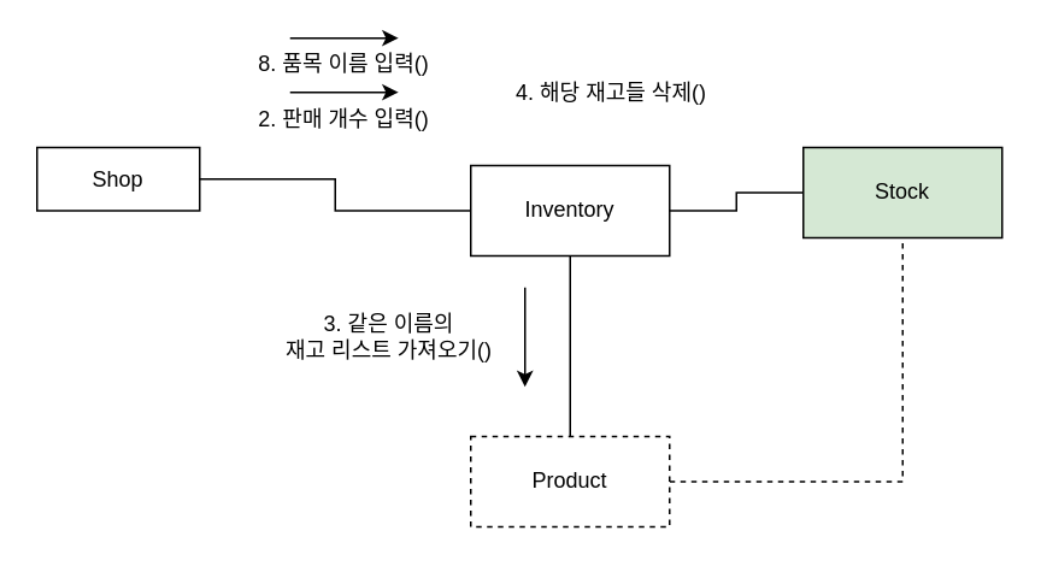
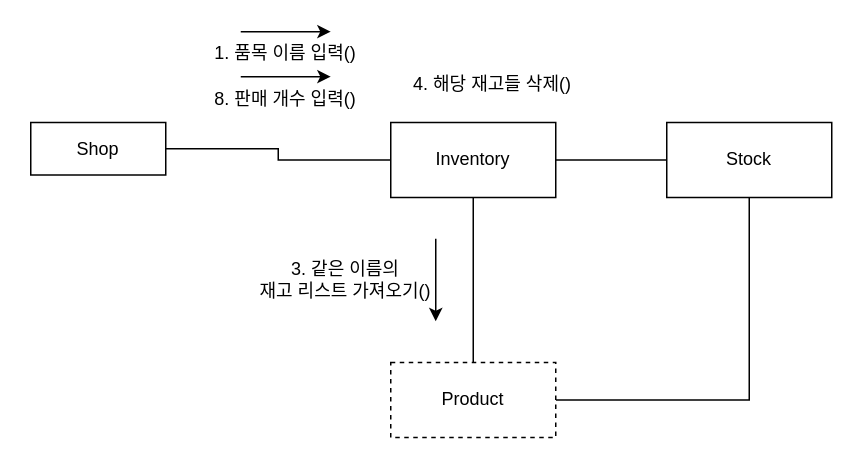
- <mxCell id="10" value="8. 품목 이름 입력()" style="text;html=1;strokeColor=none;fillColor=none;align=center;verticalAlign=middle;whiteSpace=wrap;rounded=0;" parent="1" vertex="1"><mxGeometry x="130" y="20.43" width="120" height="30" as="geometry" /></mxCell>
+ <mxCell id="10" value="1. 품목 이름 입력()" style="text;html=1;strokeColor=none;fillColor=none;align=center;verticalAlign=middle;whiteSpace=wrap;rounded=0;" parent="1" vertex="1"><mxGeometry x="130" y="20.43" width="120" height="30" as="geometry" /></mxCell>
- <mxCell id="16" value="4. 해당 재고들 삭제()" style="text;html=1;strokeColor=none;fillColor=none;align=center;verticalAlign=middle;whiteSpace=wrap;rounded=0;" parent="1" vertex="1"><mxGeometry x="270" y="36" width="136" height="30" as="geometry" /></mxCell>
+ <mxCell id="16" value="4. 해당 재고들 삭제()" style="text;html=1;strokeColor=none;fillColor=none;align=center;verticalAlign=middle;whiteSpace=wrap;rounded=0;" parent="1" vertex="1"><mxGeometry x="260" y="41" width="136" height="30" as="geometry" /></mxCell>
- <mxCell id="14" value="2. 판매 개수 입력()" style="text;html=1;strokeColor=none;fillColor=none;align=center;verticalAlign=middle;whiteSpace=wrap;rounded=0;" parent="1" vertex="1"><mxGeometry x="130" y="51" width="120" height="30" as="geometry" /></mxCell>
+ <mxCell id="14" value="8. 판매 개수 입력()" style="text;html=1;strokeColor=none;fillColor=none;align=center;verticalAlign=middle;whiteSpace=wrap;rounded=0;" parent="1" vertex="1"><mxGeometry x="130" y="51" width="120" height="30" as="geometry" /></mxCell>
- <mxCell id="9" value="Stock" style="html=1;whiteSpace=wrap;fillColor=#d5e8d4;" parent="1" vertex="1"><mxGeometry x="444" y="81" width="110" height="50" as="geometry" /></mxCell>
+ <mxCell id="9" value="Stock" style="html=1;whiteSpace=wrap;" parent="1" vertex="1"><mxGeometry x="444" y="81" width="110" height="50" as="geometry" /></mxCell>
- <mxCell id="6" value="Inventory" style="html=1;whiteSpace=wrap;" parent="1" vertex="1"><mxGeometry x="260" y="91" width="110" height="50" as="geometry" /></mxCell>
+ <mxCell id="6" value="Inventory" style="html=1;whiteSpace=wrap;" parent="1" vertex="1"><mxGeometry x="260" y="81" width="110" height="50" as="geometry" /></mxCell>
- <mxCell id="13" value="3. 같은 이름의&lt;br&gt;재고 리스트 가져오기()" style="text;html=1;strokeColor=none;fillColor=none;align=center;verticalAlign=middle;whiteSpace=wrap;rounded=0;" parent="1" vertex="1"><mxGeometry x="150" y="171" width="130" height="30" as="geometry" /></mxCell>
+ <mxCell id="13" value="3. 같은 이름의&lt;br&gt;재고 리스트 가져오기()" style="text;html=1;strokeColor=none;fillColor=none;align=center;verticalAlign=middle;whiteSpace=wrap;rounded=0;" parent="1" vertex="1"><mxGeometry x="165" y="171" width="130" height="30" as="geometry" /></mxCell>
- <mxCell id="7" style="edgeStyle=orthogonalEdgeStyle;rounded=0;orthogonalLoop=1;jettySize=auto;html=1;exitX=1;exitY=0.5;exitDx=0;exitDy=0;entryX=0.5;entryY=1;entryDx=0;entryDy=0;endArrow=none;endFill=0;dashed=1;" parent="1" source="8" target="9" edge="1"><mxGeometry relative="1" as="geometry" /></mxCell>
+ <mxCell id="7" style="edgeStyle=orthogonalEdgeStyle;rounded=0;orthogonalLoop=1;jettySize=auto;html=1;exitX=1;exitY=0.5;exitDx=0;exitDy=0;entryX=0.5;entryY=1;entryDx=0;entryDy=0;endArrow=none;endFill=0;" parent="1" source="8" target="9" edge="1"><mxGeometry relative="1" as="geometry" /></mxCell>
